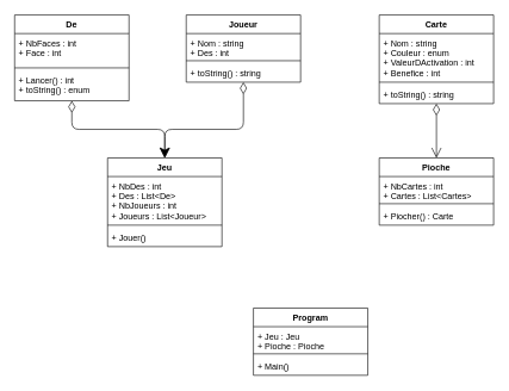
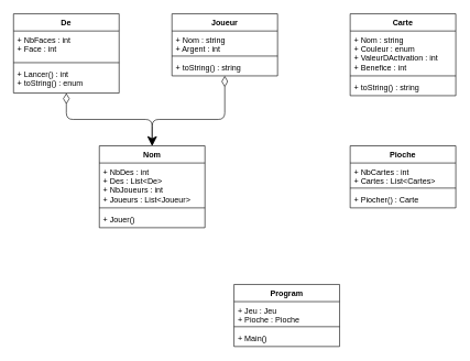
- <mxCell id="22" value="+ Nom : string&#10;+ Des : int&#10;" style="text;strokeColor=none;fillColor=none;align=left;verticalAlign=top;spacingLeft=4;spacingRight=4;overflow=hidden;rotatable=0;points=[[0,0.5],[1,0.5]];portConstraint=eastwest;" vertex="1" parent="21"><mxGeometry y="26" width="160" height="34" as="geometry" /></mxCell>
+ <mxCell id="22" value="+ Nom : string&#10;+ Argent : int&#10;" style="text;strokeColor=none;fillColor=none;align=left;verticalAlign=top;spacingLeft=4;spacingRight=4;overflow=hidden;rotatable=0;points=[[0,0.5],[1,0.5]];portConstraint=eastwest;" vertex="1" parent="21"><mxGeometry y="26" width="160" height="34" as="geometry" /></mxCell>
- <mxCell id="20" value="1" style="endArrow=open;html=1;endSize=12;startArrow=diamondThin;startSize=14;startFill=0;edgeStyle=orthogonalEdgeStyle;align=left;verticalAlign=bottom;entryX=0.5;entryY=0;entryDx=0;entryDy=0;exitX=0.5;exitY=1;exitDx=0;exitDy=0;noLabel=1;fontColor=none;" edge="1" parent="1" source="12" target="16"><mxGeometry x="-1" y="3" relative="1" as="geometry"><mxPoint x="470" y="180" as="sourcePoint" /><mxPoint x="630" y="180" as="targetPoint" /><Array as="points" /></mxGeometry></mxCell>
- <mxCell id="6" value="Jeu" style="swimlane;fontStyle=1;align=center;verticalAlign=top;childLayout=stackLayout;horizontal=1;startSize=26;horizontalStack=0;resizeParent=1;resizeParentMax=0;resizeLast=0;collapsible=1;marginBottom=0;" vertex="1" parent="1"><mxGeometry x="150" y="220" width="160" height="124" as="geometry" /></mxCell>
+ <mxCell id="6" value="Nom" style="swimlane;fontStyle=1;align=center;verticalAlign=top;childLayout=stackLayout;horizontal=1;startSize=26;horizontalStack=0;resizeParent=1;resizeParentMax=0;resizeLast=0;collapsible=1;marginBottom=0;" vertex="1" parent="1"><mxGeometry x="150" y="220" width="160" height="124" as="geometry" /></mxCell>
